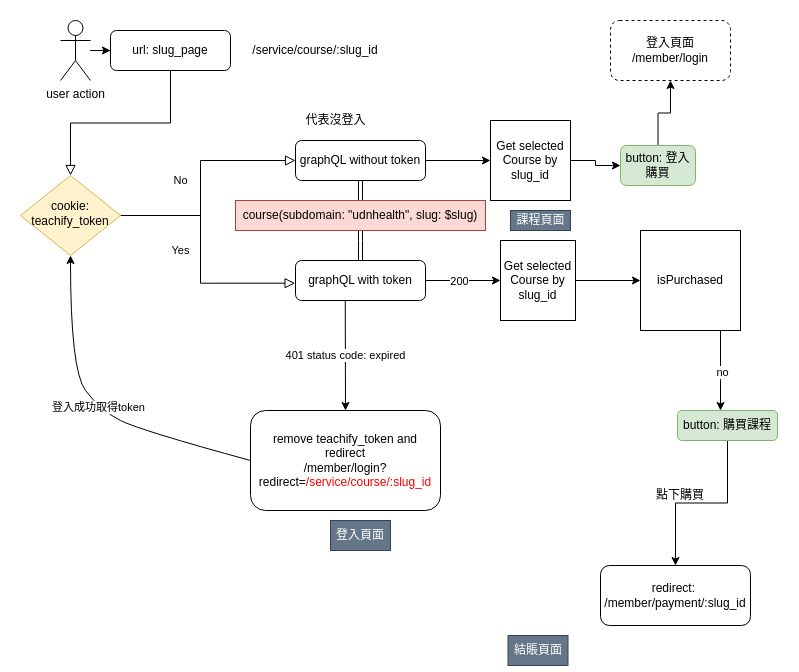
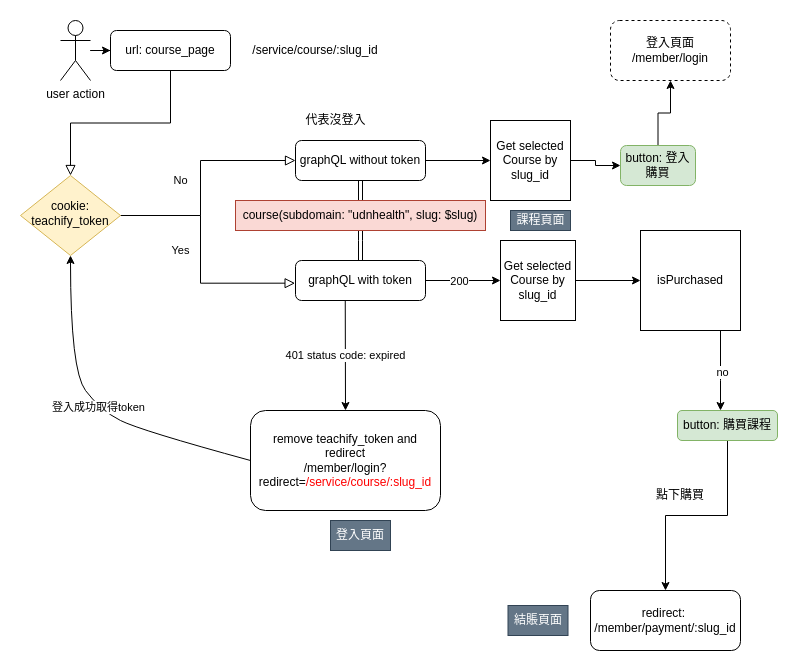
- <mxCell id="3" value="url: slug_page" style="rounded=1;whiteSpace=wrap;html=1;fontSize=12;glass=0;strokeWidth=1;shadow=0;" parent="1" vertex="1"><mxGeometry x="110" y="30" width="120" height="40" as="geometry" /></mxCell>
+ <mxCell id="3" value="url: course_page" style="rounded=1;whiteSpace=wrap;html=1;fontSize=12;glass=0;strokeWidth=1;shadow=0;" parent="1" vertex="1"><mxGeometry x="110" y="30" width="120" height="40" as="geometry" /></mxCell>
- <mxCell id="35" value="redirect:&amp;nbsp;&lt;br&gt;/member/payment/:slug_id" style="rounded=1;whiteSpace=wrap;html=1;glass=0;" vertex="1" parent="1"><mxGeometry x="600" y="565" width="150" height="60" as="geometry" /></mxCell>
+ <mxCell id="35" value="redirect:&amp;nbsp;&lt;br&gt;/member/payment/:slug_id" style="rounded=1;whiteSpace=wrap;html=1;glass=0;" vertex="1" parent="1"><mxGeometry x="590" y="590" width="150" height="60" as="geometry" /></mxCell>
- <mxCell id="36" value="結賬頁面" style="text;html=1;strokeColor=#314354;fillColor=#647687;align=center;verticalAlign=middle;whiteSpace=wrap;rounded=0;glass=0;fontColor=#ffffff;" vertex="1" parent="1"><mxGeometry x="507.5" y="635" width="60" height="30" as="geometry" /></mxCell>
+ <mxCell id="36" value="結賬頁面" style="text;html=1;strokeColor=#314354;fillColor=#647687;align=center;verticalAlign=middle;whiteSpace=wrap;rounded=0;glass=0;fontColor=#ffffff;" vertex="1" parent="1"><mxGeometry x="507.5" y="605" width="60" height="30" as="geometry" /></mxCell>
